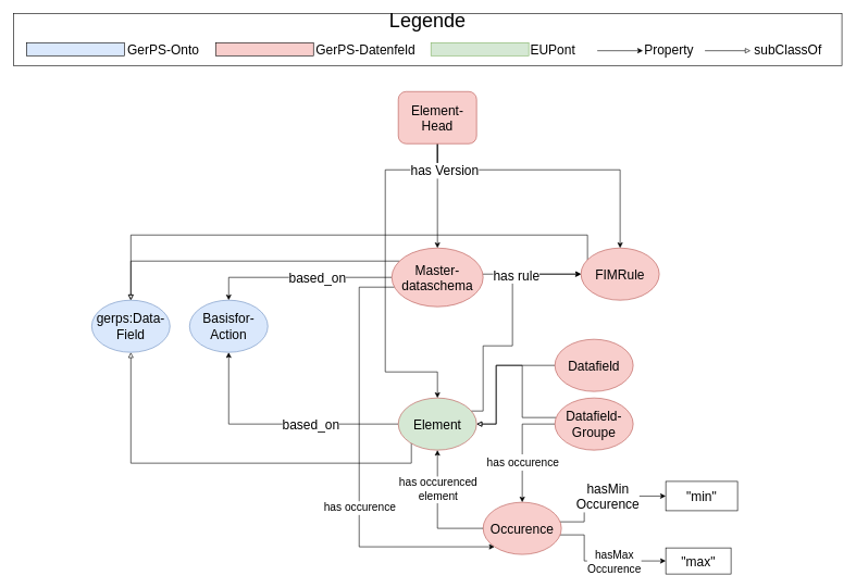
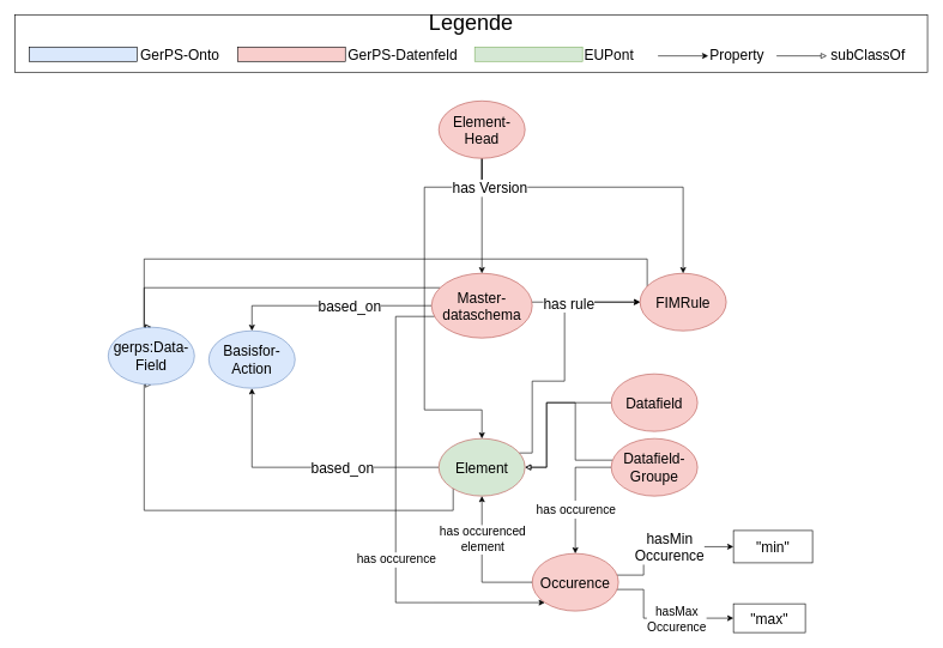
- <mxCell id="28" value="Element-Head" style="whiteSpace=wrap;html=1;fillColor=#f8cecc;strokeColor=#b85450;fontFamily=Helvetica;fontSize=20;rounded=1;" parent="1" vertex="1"><mxGeometry x="610" y="140" width="120" height="80" as="geometry" /></mxCell>
+ <mxCell id="28" value="Element-Head" style="ellipse;whiteSpace=wrap;html=1;fillColor=#f8cecc;strokeColor=#b85450;fontFamily=Helvetica;fontSize=20;" parent="1" vertex="1"><mxGeometry x="610" y="140" width="120" height="80" as="geometry" /></mxCell>
- <mxCell id="22" value="gerps:Data-Field" style="ellipse;whiteSpace=wrap;html=1;fillColor=#dae8fc;strokeColor=#6c8ebf;fontFamily=Helvetica;fontSize=20;" parent="1" vertex="1"><mxGeometry x="140" y="460" width="120" height="80" as="geometry" /></mxCell>
+ <mxCell id="22" value="gerps:Data-Field" style="ellipse;whiteSpace=wrap;html=1;fillColor=#dae8fc;strokeColor=#6c8ebf;fontFamily=Helvetica;fontSize=20;" parent="1" vertex="1"><mxGeometry x="150" y="455" width="120" height="80" as="geometry" /></mxCell>
